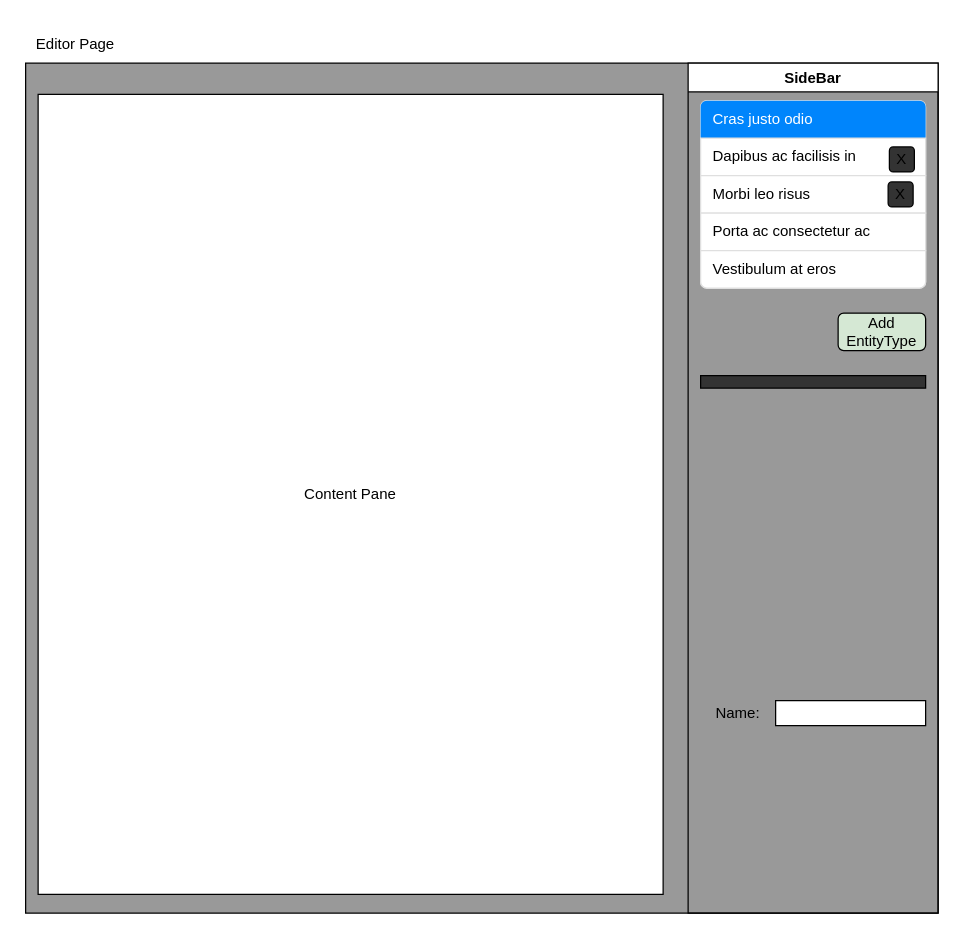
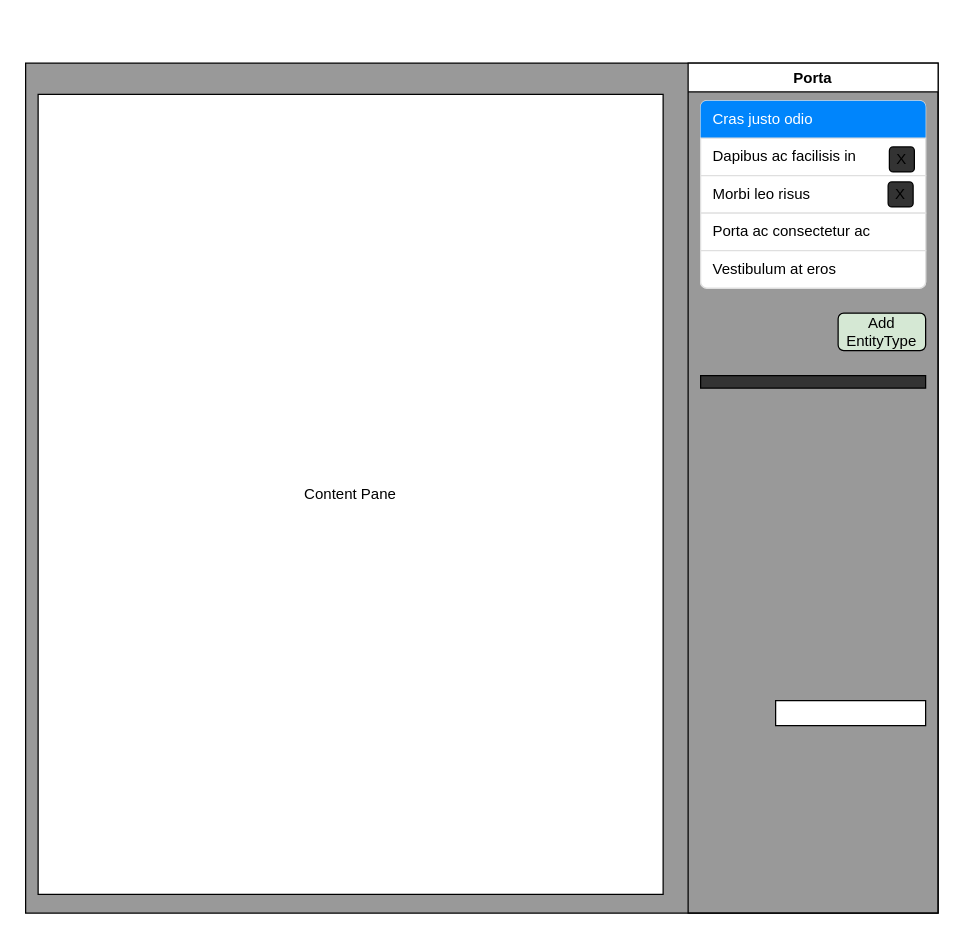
- <mxCell id="3" value="Editor Page" style="text;html=1;strokeColor=none;fillColor=none;align=center;verticalAlign=middle;whiteSpace=wrap;rounded=0;" parent="1" vertex="1"><mxGeometry x="20" y="20" width="80" height="30" as="geometry" /></mxCell>
- <mxCell id="5" value="SideBar" style="swimlane;" parent="1" vertex="1"><mxGeometry x="550" y="50" width="200" height="680" as="geometry" /></mxCell>
+ <mxCell id="5" value="Porta" style="swimlane;" parent="1" vertex="1"><mxGeometry x="550" y="50" width="200" height="680" as="geometry" /></mxCell>
- <mxCell id="8" value="Name:" style="text;html=1;strokeColor=none;fillColor=none;align=center;verticalAlign=middle;whiteSpace=wrap;rounded=0;" parent="5" vertex="1"><mxGeometry x="10" y="505" width="60" height="30" as="geometry" /></mxCell>
